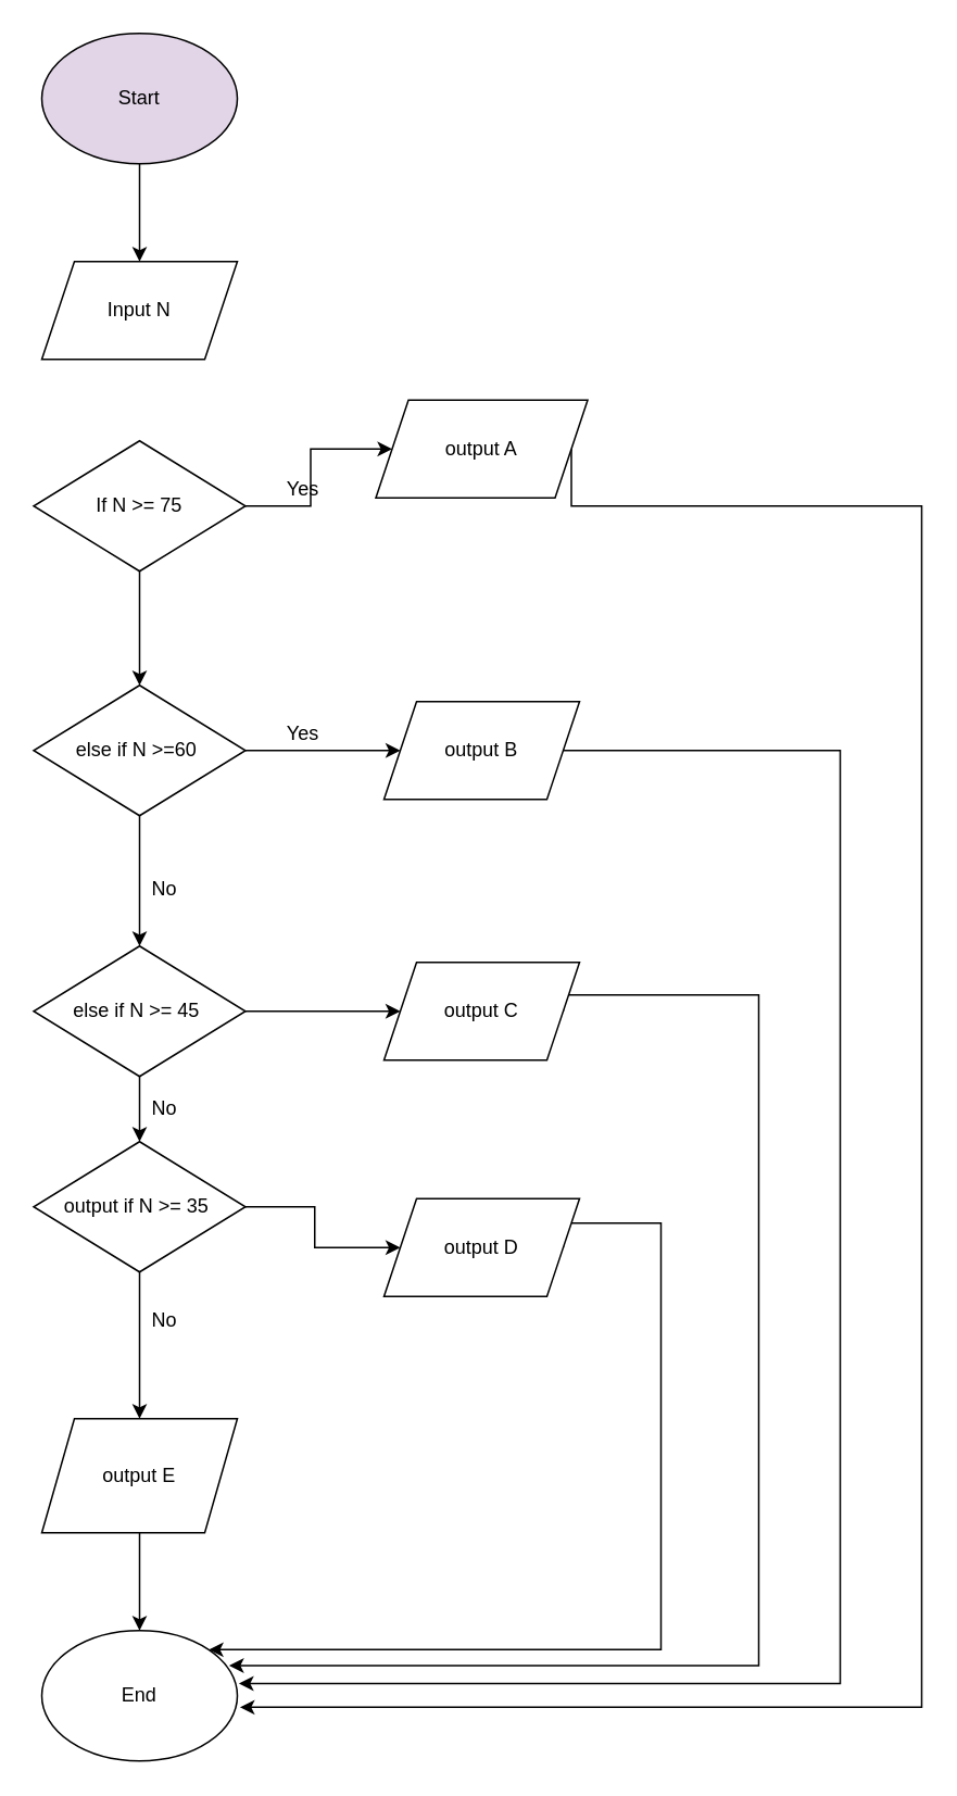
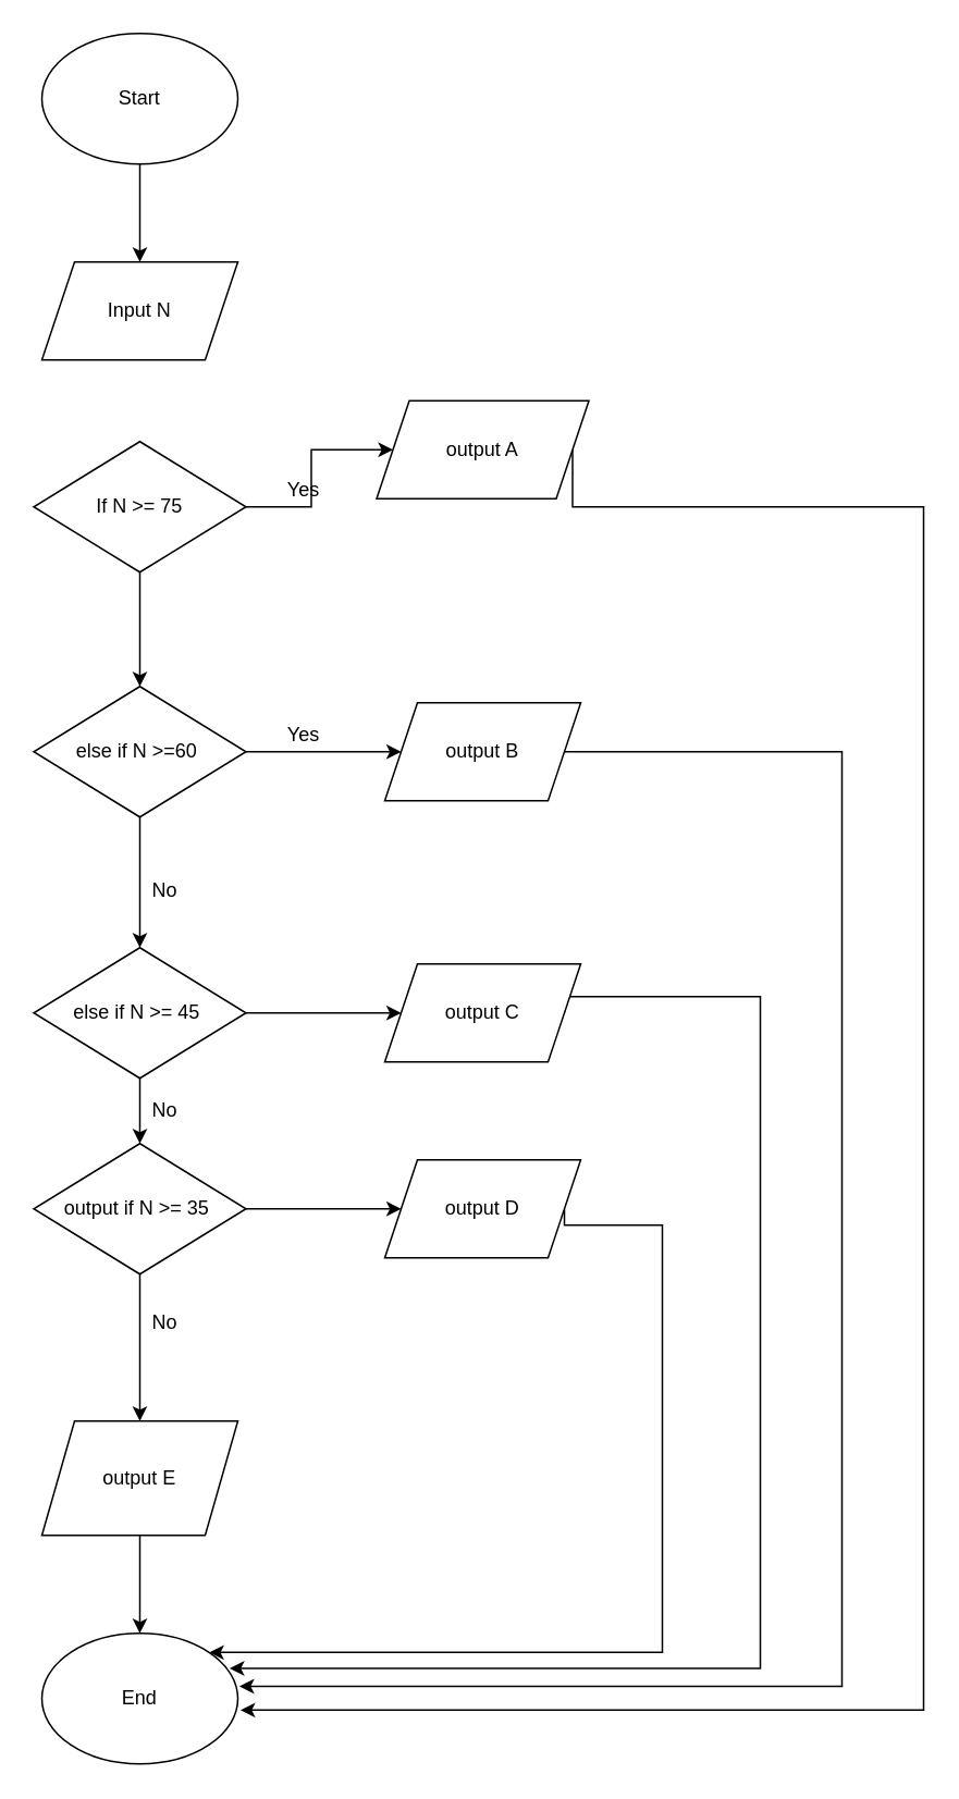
- <mxCell id="3" value="Start" style="ellipse;whiteSpace=wrap;html=1;fillColor=#e1d5e7;" vertex="1" parent="1"><mxGeometry x="25" y="20" width="120" height="80" as="geometry" /></mxCell>
+ <mxCell id="3" value="Start" style="ellipse;whiteSpace=wrap;html=1;" vertex="1" parent="1"><mxGeometry x="25" y="20" width="120" height="80" as="geometry" /></mxCell>
- <mxCell id="25" value="output D" style="shape=parallelogram;perimeter=parallelogramPerimeter;whiteSpace=wrap;html=1;fixedSize=1;" vertex="1" parent="1"><mxGeometry x="235" y="735" width="120" height="60" as="geometry" /></mxCell>
+ <mxCell id="25" value="output D" style="shape=parallelogram;perimeter=parallelogramPerimeter;whiteSpace=wrap;html=1;fixedSize=1;" vertex="1" parent="1"><mxGeometry x="235" y="710" width="120" height="60" as="geometry" /></mxCell>
